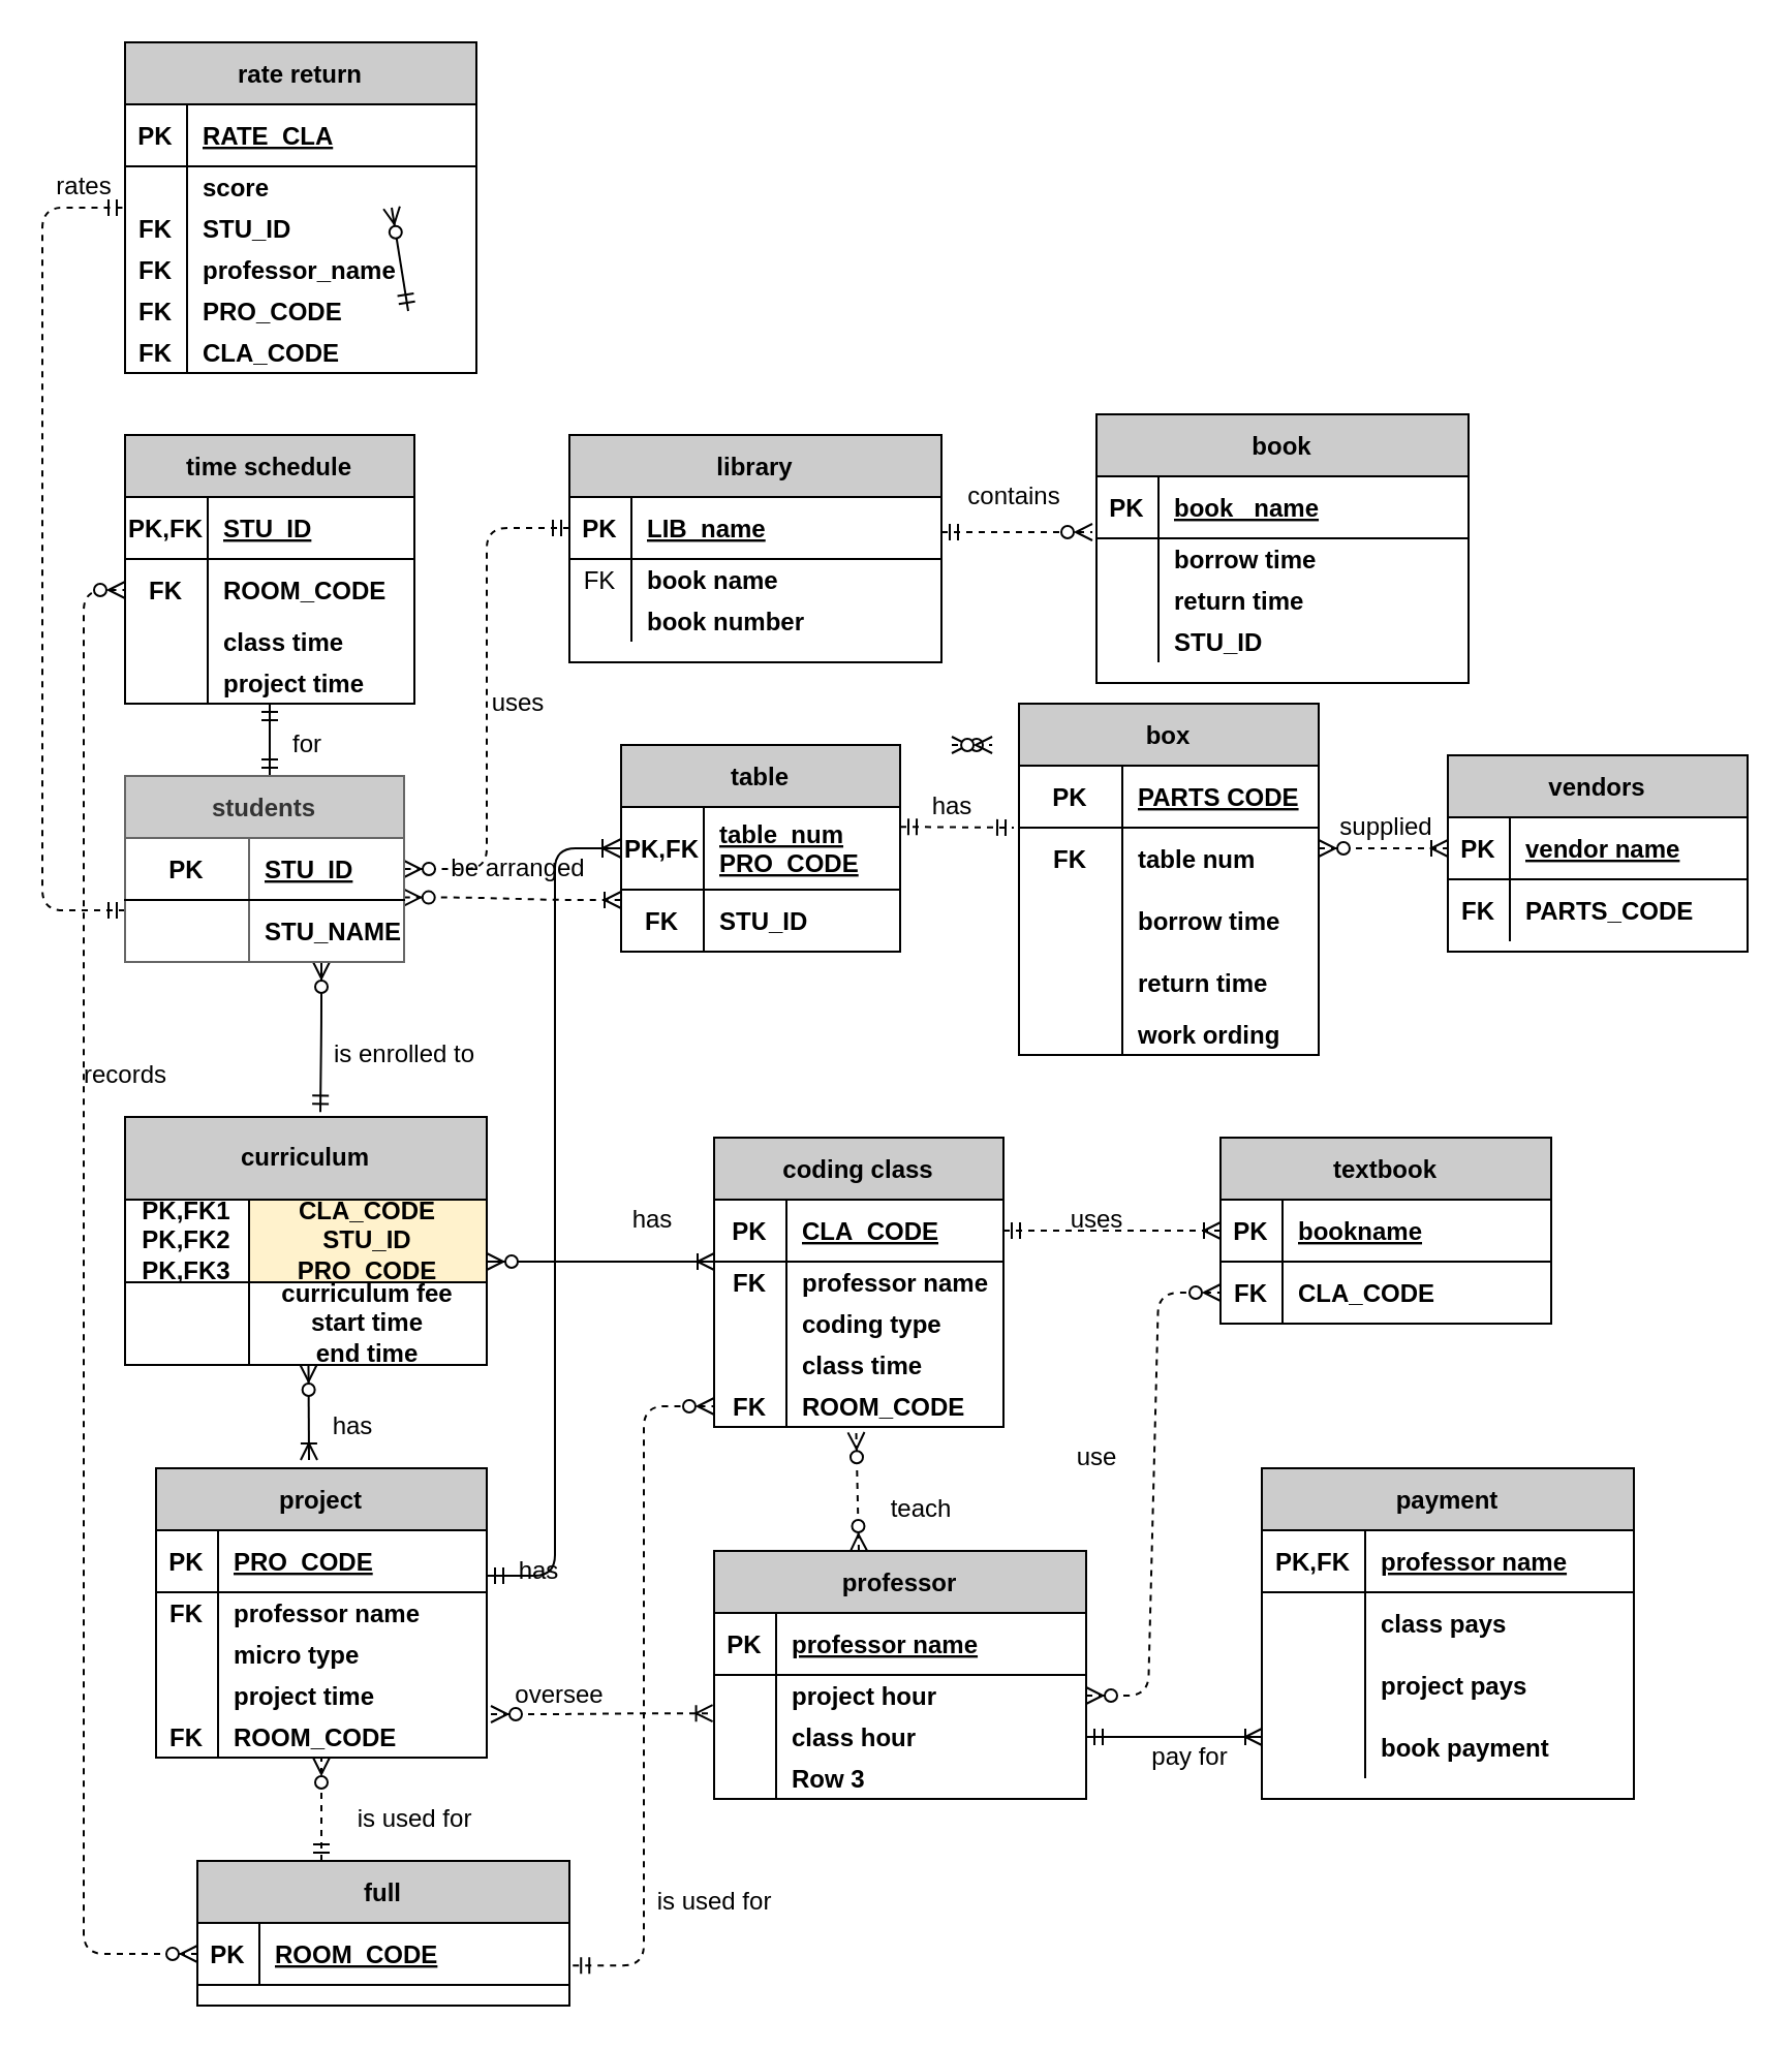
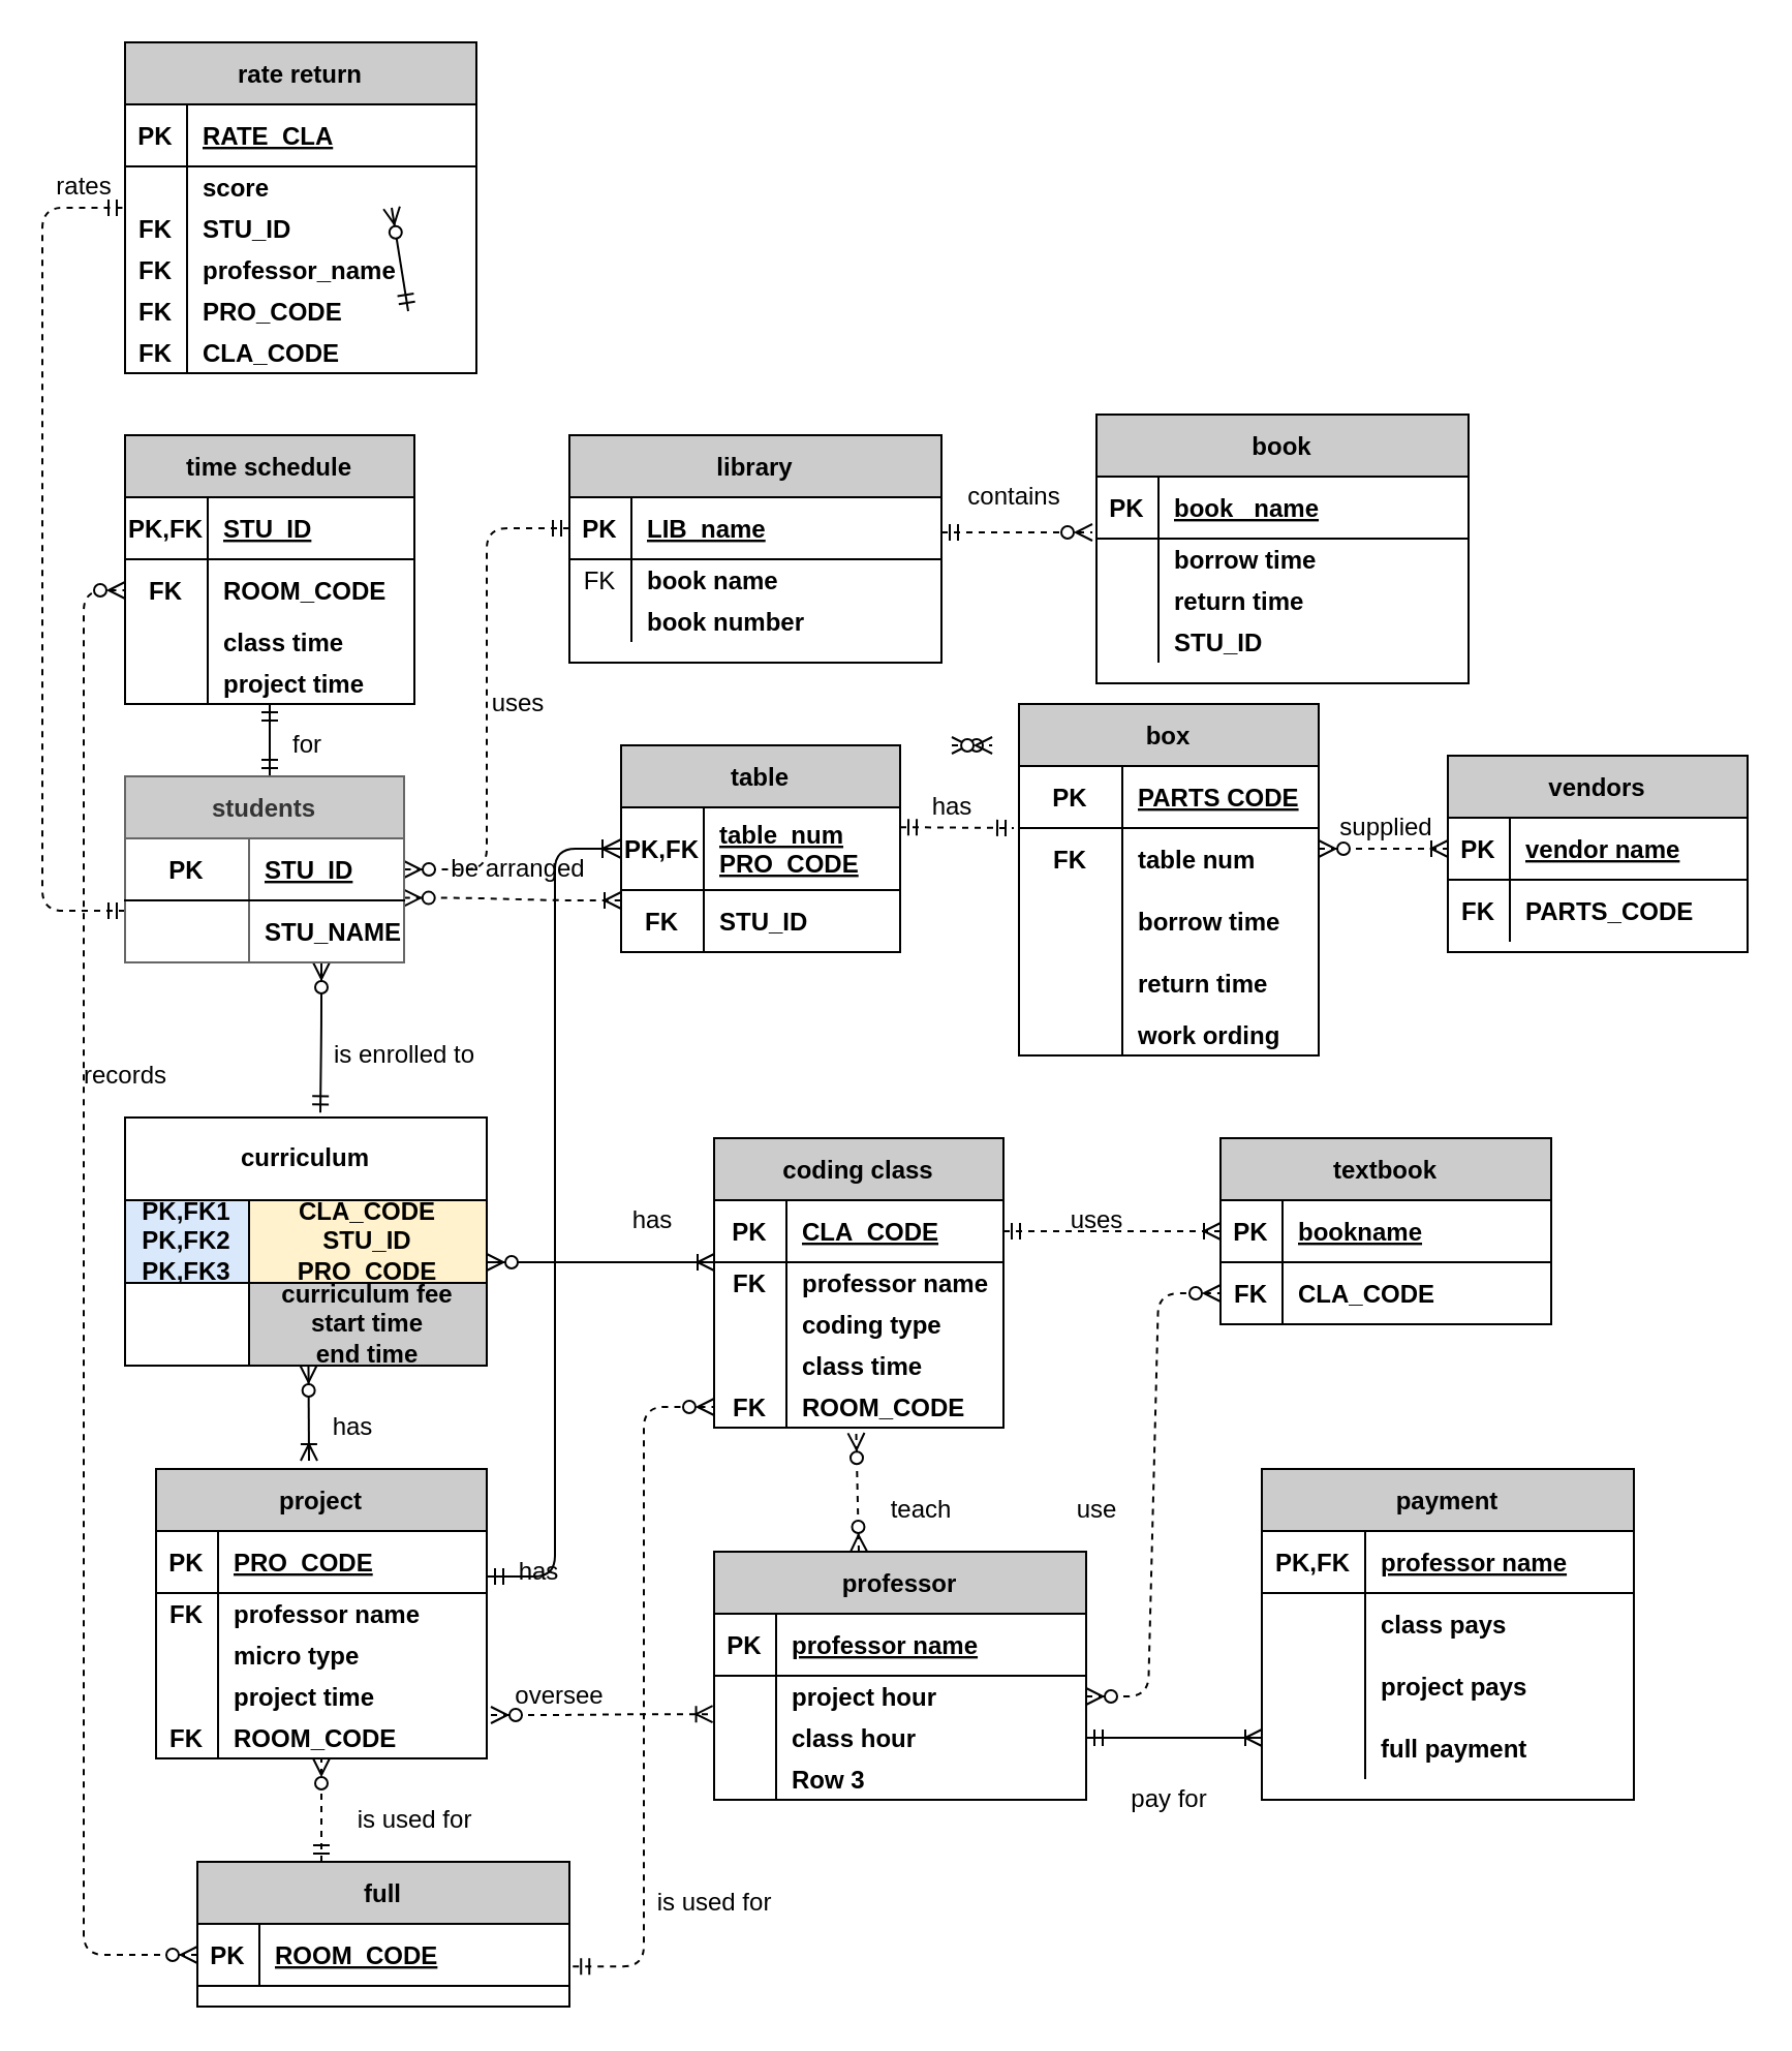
- <mxCell id="2" value="&lt;b&gt;curriculum&lt;/b&gt;" style="whiteSpace=wrap;html=1;strokeColor=#000000;fillColor=#CCCCCC;" parent="1" vertex="1"><mxGeometry x="60" y="540" width="175" height="40" as="geometry" /></mxCell>
+ <mxCell id="2" value="&lt;b&gt;curriculum&lt;/b&gt;" style="whiteSpace=wrap;html=1;strokeColor=#000000;fillColor=#ffffff;" parent="1" vertex="1"><mxGeometry x="60" y="540" width="175" height="40" as="geometry" /></mxCell>
- <mxCell id="4" value="&lt;b&gt;PK,FK1&lt;br&gt;PK,FK2&lt;br&gt;PK,FK3&lt;br&gt;&lt;/b&gt;" style="whiteSpace=wrap;html=1;strokeColor=#000000;fillColor=#FFFFFF;" parent="1" vertex="1"><mxGeometry x="60" y="580" width="60" height="40" as="geometry" /></mxCell>
+ <mxCell id="4" value="&lt;b&gt;PK,FK1&lt;br&gt;PK,FK2&lt;br&gt;PK,FK3&lt;br&gt;&lt;/b&gt;" style="whiteSpace=wrap;html=1;strokeColor=#000000;fillColor=#dae8fc;" parent="1" vertex="1"><mxGeometry x="60" y="580" width="60" height="40" as="geometry" /></mxCell>
- <mxCell id="5" value="&lt;b&gt;curriculum fee&lt;br&gt;start time&lt;br&gt;end time&lt;/b&gt;" style="whiteSpace=wrap;html=1;strokeColor=#000000;fillColor=#FFFFFF;" parent="1" vertex="1"><mxGeometry x="120" y="620" width="115" height="40" as="geometry" /></mxCell>
+ <mxCell id="5" value="&lt;b&gt;curriculum fee&lt;br&gt;start time&lt;br&gt;end time&lt;/b&gt;" style="whiteSpace=wrap;html=1;strokeColor=#000000;fillColor=#cccccc;" parent="1" vertex="1"><mxGeometry x="120" y="620" width="115" height="40" as="geometry" /></mxCell>
- <mxCell id="18" value="use" style="text;html=1;align=center;verticalAlign=middle;resizable=0;points=[];autosize=1;" vertex="1" parent="1"><mxGeometry x="515" y="695" width="30" height="20" as="geometry" /></mxCell>
+ <mxCell id="18" value="use" style="text;html=1;align=center;verticalAlign=middle;resizable=0;points=[];autosize=1;" vertex="1" parent="1"><mxGeometry x="515" y="720" width="30" height="20" as="geometry" /></mxCell>
- <mxCell id="168" value="book payment" style="shape=partialRectangle;connectable=0;fillColor=none;top=0;left=0;bottom=0;right=0;align=left;spacingLeft=6;overflow=hidden;fontStyle=1;" vertex="1" parent="166"><mxGeometry x="50" width="130" height="30" as="geometry" /></mxCell>
+ <mxCell id="168" value="full payment" style="shape=partialRectangle;connectable=0;fillColor=none;top=0;left=0;bottom=0;right=0;align=left;spacingLeft=6;overflow=hidden;fontStyle=1;" vertex="1" parent="166"><mxGeometry x="50" width="130" height="30" as="geometry" /></mxCell>
- <mxCell id="21" value="pay for" style="text;html=1;align=center;verticalAlign=middle;resizable=0;points=[];autosize=1;" vertex="1" parent="1"><mxGeometry x="550" y="840" width="50" height="20" as="geometry" /></mxCell>
+ <mxCell id="21" value="pay for" style="text;html=1;align=center;verticalAlign=middle;resizable=0;points=[];autosize=1;" vertex="1" parent="1"><mxGeometry x="540" y="860" width="50" height="20" as="geometry" /></mxCell>
